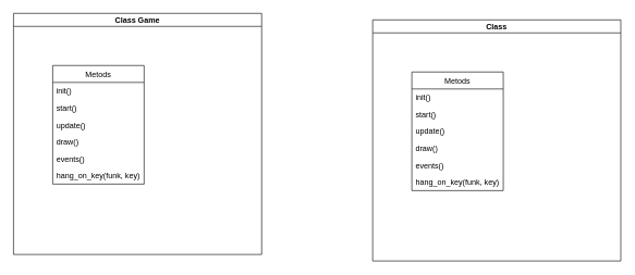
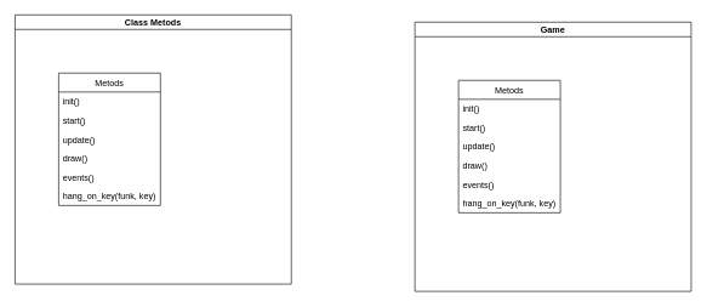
- <mxCell id="2" value="Class Game" style="swimlane;startSize=20;horizontal=1;containerType=tree;newEdgeStyle={&quot;edgeStyle&quot;:&quot;elbowEdgeStyle&quot;,&quot;startArrow&quot;:&quot;none&quot;,&quot;endArrow&quot;:&quot;none&quot;};" parent="1" vertex="1"><mxGeometry x="20" y="20" width="380" height="370" as="geometry" /></mxCell>
+ <mxCell id="2" value="Class Metods" style="swimlane;startSize=20;horizontal=1;containerType=tree;newEdgeStyle={&quot;edgeStyle&quot;:&quot;elbowEdgeStyle&quot;,&quot;startArrow&quot;:&quot;none&quot;,&quot;endArrow&quot;:&quot;none&quot;};" parent="1" vertex="1"><mxGeometry x="20" y="20" width="380" height="370" as="geometry" /></mxCell>
- <mxCell id="10" value="Class " style="swimlane;startSize=20;horizontal=1;containerType=tree;newEdgeStyle={&quot;edgeStyle&quot;:&quot;elbowEdgeStyle&quot;,&quot;startArrow&quot;:&quot;none&quot;,&quot;endArrow&quot;:&quot;none&quot;};" vertex="1" parent="1"><mxGeometry x="570" y="30" width="380" height="370" as="geometry" /></mxCell>
+ <mxCell id="10" value="Game " style="swimlane;startSize=20;horizontal=1;containerType=tree;newEdgeStyle={&quot;edgeStyle&quot;:&quot;elbowEdgeStyle&quot;,&quot;startArrow&quot;:&quot;none&quot;,&quot;endArrow&quot;:&quot;none&quot;};" vertex="1" parent="1"><mxGeometry x="570" y="30" width="380" height="370" as="geometry" /></mxCell>
